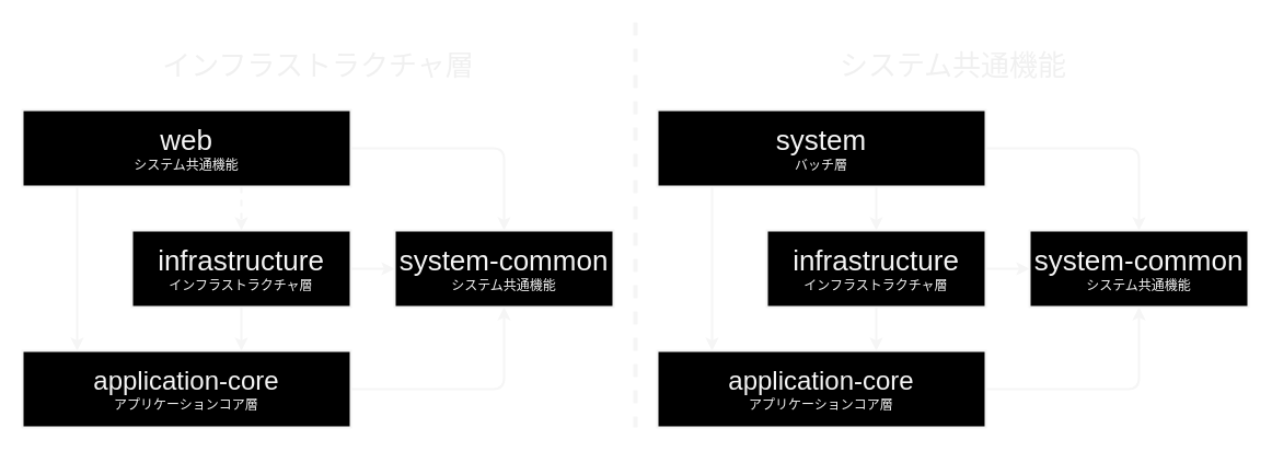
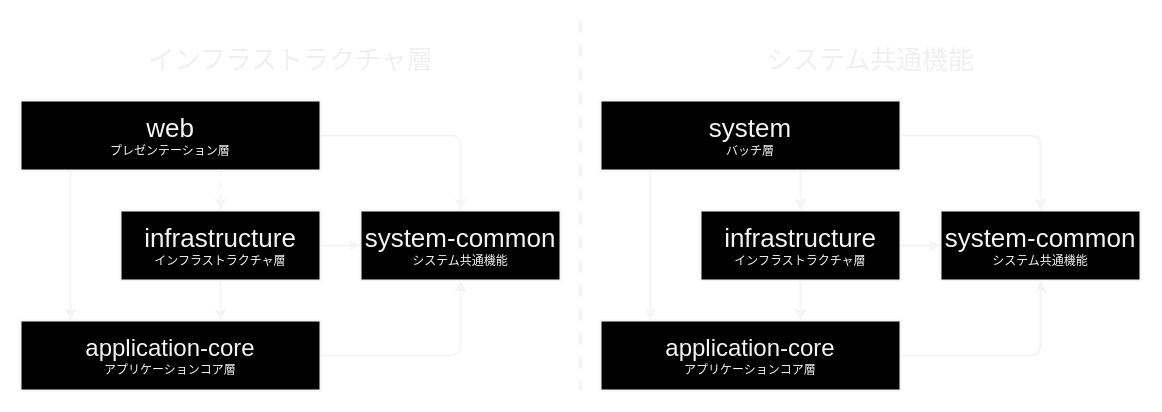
- <mxCell id="16" value="&lt;font style=&quot;font-size: 26px;&quot;&gt;web&lt;/font&gt;&lt;br&gt;システム共通機能" style="rounded=0;whiteSpace=wrap;html=1;fillColor=#000000;fontColor=#F5F5F5;strokeColor=#F5F5F5;strokeWidth=2;" parent="1" vertex="1"><mxGeometry x="20" y="100" width="300" height="70" as="geometry" /></mxCell>
+ <mxCell id="16" value="&lt;font style=&quot;font-size: 26px;&quot;&gt;web&lt;/font&gt;&lt;br&gt;プレゼンテーション層" style="rounded=0;whiteSpace=wrap;html=1;fillColor=#000000;fontColor=#F5F5F5;strokeColor=#F5F5F5;strokeWidth=2;" parent="1" vertex="1"><mxGeometry x="20" y="100" width="300" height="70" as="geometry" /></mxCell>
